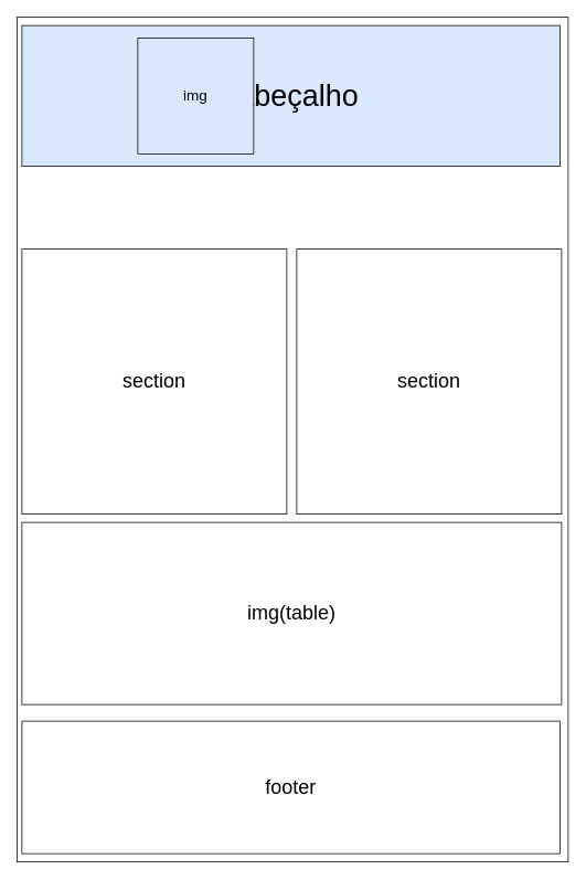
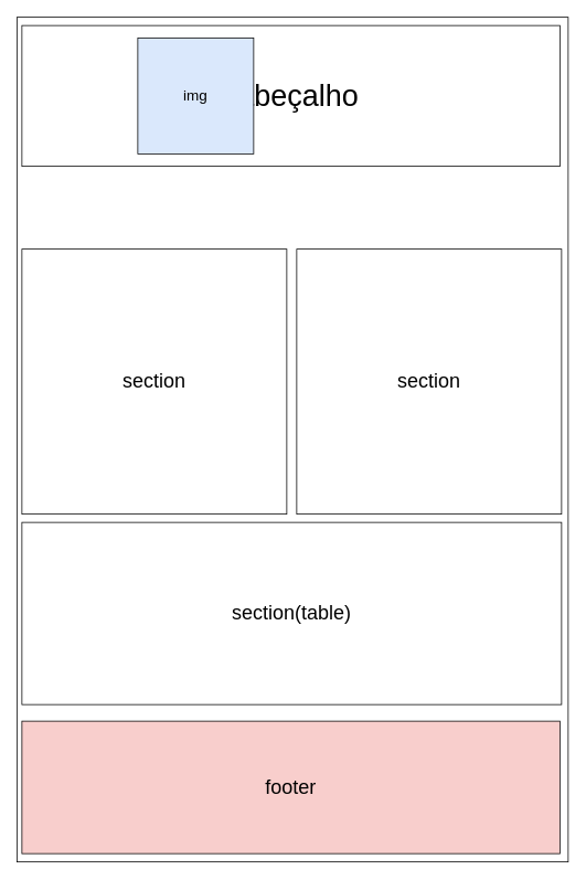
- <mxCell id="3" value="&lt;font style=&quot;vertical-align: inherit;&quot;&gt;&lt;font style=&quot;vertical-align: inherit;&quot;&gt;&lt;font style=&quot;vertical-align: inherit;&quot;&gt;&lt;font style=&quot;vertical-align: inherit; font-size: 36px;&quot;&gt;cabeçalho&lt;/font&gt;&lt;/font&gt;&lt;/font&gt;&lt;/font&gt;" style="rounded=0;whiteSpace=wrap;html=1;fillColor=#dae8fc;" vertex="1" parent="1"><mxGeometry x="26" y="30" width="650" height="170" as="geometry" /></mxCell>
+ <mxCell id="3" value="&lt;font style=&quot;vertical-align: inherit;&quot;&gt;&lt;font style=&quot;vertical-align: inherit;&quot;&gt;&lt;font style=&quot;vertical-align: inherit;&quot;&gt;&lt;font style=&quot;vertical-align: inherit; font-size: 36px;&quot;&gt;cabeçalho&lt;/font&gt;&lt;/font&gt;&lt;/font&gt;&lt;/font&gt;" style="rounded=0;whiteSpace=wrap;html=1;" vertex="1" parent="1"><mxGeometry x="26" y="30" width="650" height="170" as="geometry" /></mxCell>
- <mxCell id="7" value="&lt;font style=&quot;font-size: 24px;&quot;&gt;img(table)&lt;/font&gt;" style="rounded=0;whiteSpace=wrap;html=1;" vertex="1" parent="1"><mxGeometry x="26" y="630" width="652" height="220" as="geometry" /></mxCell>
+ <mxCell id="7" value="&lt;font style=&quot;font-size: 24px;&quot;&gt;section(table)&lt;/font&gt;" style="rounded=0;whiteSpace=wrap;html=1;" vertex="1" parent="1"><mxGeometry x="26" y="630" width="652" height="220" as="geometry" /></mxCell>
- <mxCell id="6" value="&lt;font style=&quot;font-size: 24px;&quot;&gt;footer&lt;/font&gt;" style="rounded=0;whiteSpace=wrap;html=1;" vertex="1" parent="1"><mxGeometry x="26" y="870" width="650" height="160" as="geometry" /></mxCell>
+ <mxCell id="6" value="&lt;font style=&quot;font-size: 24px;&quot;&gt;footer&lt;/font&gt;" style="rounded=0;whiteSpace=wrap;html=1;fillColor=#f8cecc;" vertex="1" parent="1"><mxGeometry x="26" y="870" width="650" height="160" as="geometry" /></mxCell>
